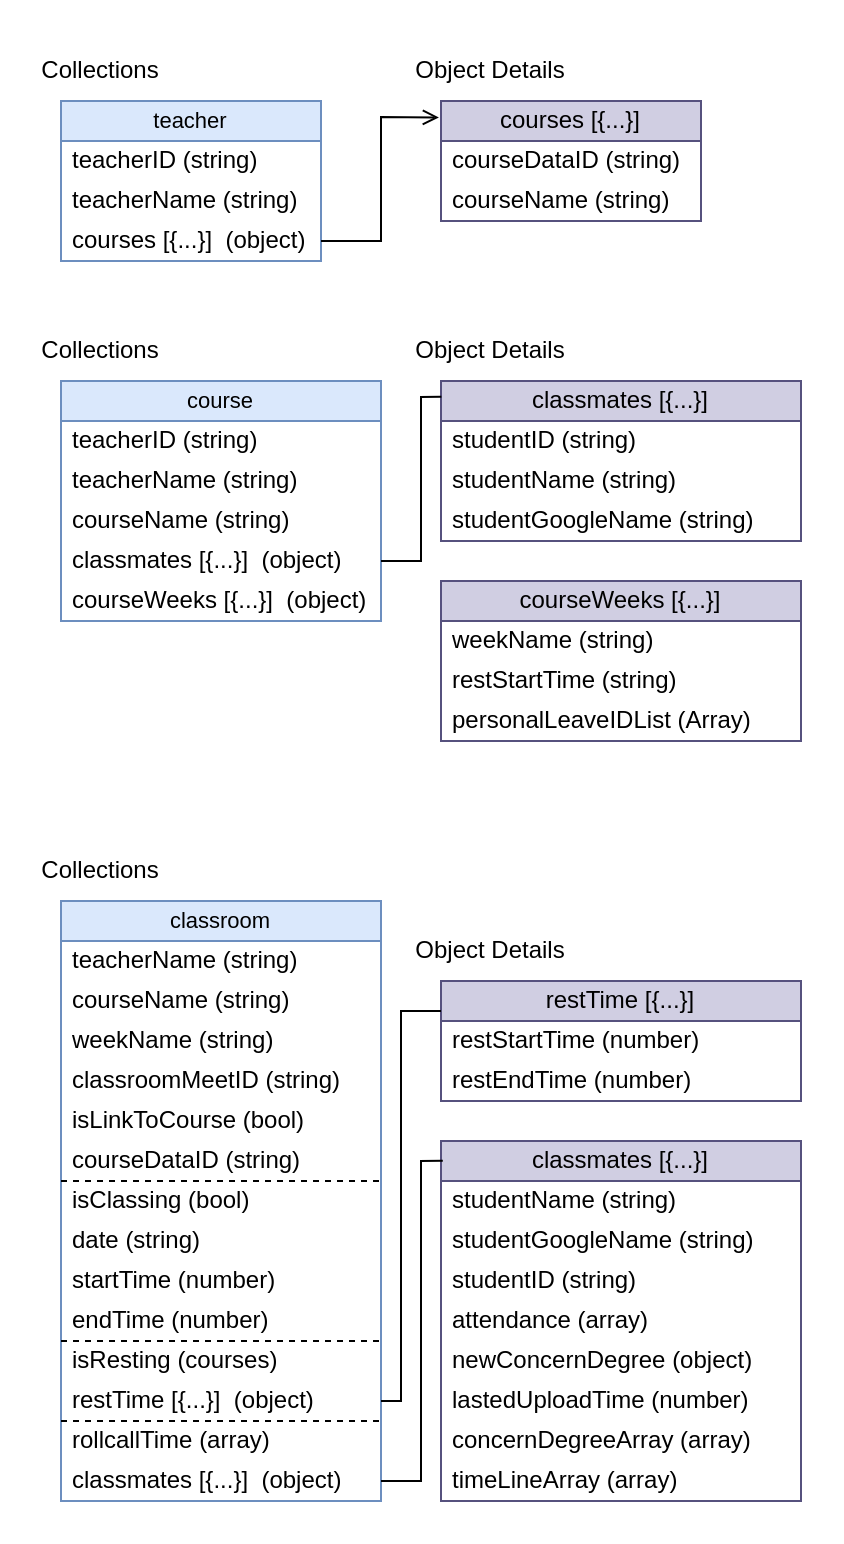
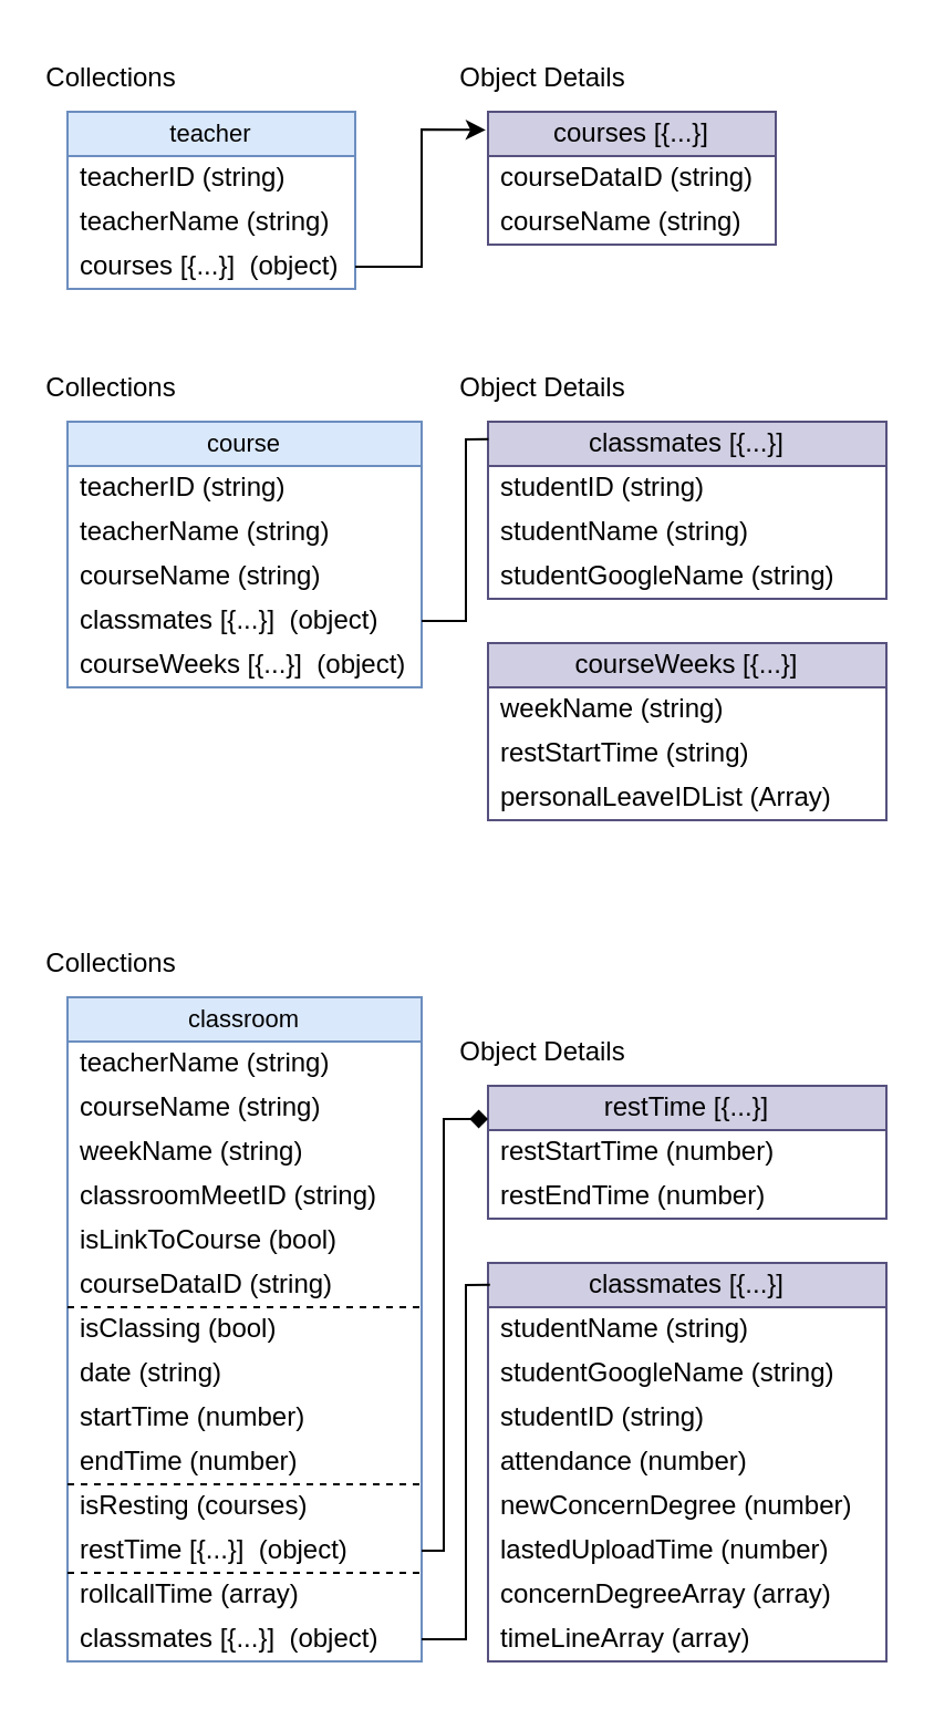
- <mxCell id="11" value="" style="endArrow=open;html=1;rounded=0;entryX=-0.008;entryY=0.137;entryDx=0;entryDy=0;entryPerimeter=0;" edge="1" parent="1" source="5" target="6"><mxGeometry width="50" height="50" relative="1" as="geometry"><mxPoint x="250" y="200" as="sourcePoint" /><mxPoint x="300" y="150" as="targetPoint" /><Array as="points"><mxPoint x="190" y="120" /><mxPoint x="190" y="58" /></Array></mxGeometry></mxCell>
+ <mxCell id="11" value="" style="endArrow=classic;html=1;rounded=0;entryX=-0.008;entryY=0.137;entryDx=0;entryDy=0;entryPerimeter=0;" edge="1" parent="1" source="5" target="6"><mxGeometry width="50" height="50" relative="1" as="geometry"><mxPoint x="250" y="200" as="sourcePoint" /><mxPoint x="300" y="150" as="targetPoint" /><Array as="points"><mxPoint x="190" y="120" /><mxPoint x="190" y="58" /></Array></mxGeometry></mxCell>
- <mxCell id="57" value="" style="endArrow=none;html=1;rounded=0;exitX=1;exitY=0.5;exitDx=0;exitDy=0;entryX=0;entryY=0.25;entryDx=0;entryDy=0;" edge="1" parent="1" source="41" target="45"><mxGeometry width="50" height="50" relative="1" as="geometry"><mxPoint x="270" y="650" as="sourcePoint" /><mxPoint x="320" y="600" as="targetPoint" /><Array as="points"><mxPoint x="200" y="700" /><mxPoint x="200" y="505" /></Array></mxGeometry></mxCell>
+ <mxCell id="57" value="" style="endArrow=diamond;html=1;rounded=0;exitX=1;exitY=0.5;exitDx=0;exitDy=0;entryX=0;entryY=0.25;entryDx=0;entryDy=0;" edge="1" parent="1" source="41" target="45"><mxGeometry width="50" height="50" relative="1" as="geometry"><mxPoint x="270" y="650" as="sourcePoint" /><mxPoint x="320" y="600" as="targetPoint" /><Array as="points"><mxPoint x="200" y="700" /><mxPoint x="200" y="505" /></Array></mxGeometry></mxCell>
- <mxCell id="52" value="attendance&amp;nbsp;(array)" style="text;strokeColor=none;fillColor=none;align=left;verticalAlign=middle;spacingLeft=4;spacingRight=4;overflow=hidden;points=[[0,0.5],[1,0.5]];portConstraint=eastwest;rotatable=0;whiteSpace=wrap;html=1;" vertex="1" parent="48"><mxGeometry y="80" width="180" height="20" as="geometry" /></mxCell>
+ <mxCell id="52" value="attendance&amp;nbsp;(number)" style="text;strokeColor=none;fillColor=none;align=left;verticalAlign=middle;spacingLeft=4;spacingRight=4;overflow=hidden;points=[[0,0.5],[1,0.5]];portConstraint=eastwest;rotatable=0;whiteSpace=wrap;html=1;" vertex="1" parent="48"><mxGeometry y="80" width="180" height="20" as="geometry" /></mxCell>
- <mxCell id="53" value="newConcernDegree (object)" style="text;strokeColor=none;fillColor=none;align=left;verticalAlign=middle;spacingLeft=4;spacingRight=4;overflow=hidden;points=[[0,0.5],[1,0.5]];portConstraint=eastwest;rotatable=0;whiteSpace=wrap;html=1;" vertex="1" parent="48"><mxGeometry y="100" width="180" height="20" as="geometry" /></mxCell>
+ <mxCell id="53" value="newConcernDegree (number)" style="text;strokeColor=none;fillColor=none;align=left;verticalAlign=middle;spacingLeft=4;spacingRight=4;overflow=hidden;points=[[0,0.5],[1,0.5]];portConstraint=eastwest;rotatable=0;whiteSpace=wrap;html=1;" vertex="1" parent="48"><mxGeometry y="100" width="180" height="20" as="geometry" /></mxCell>
